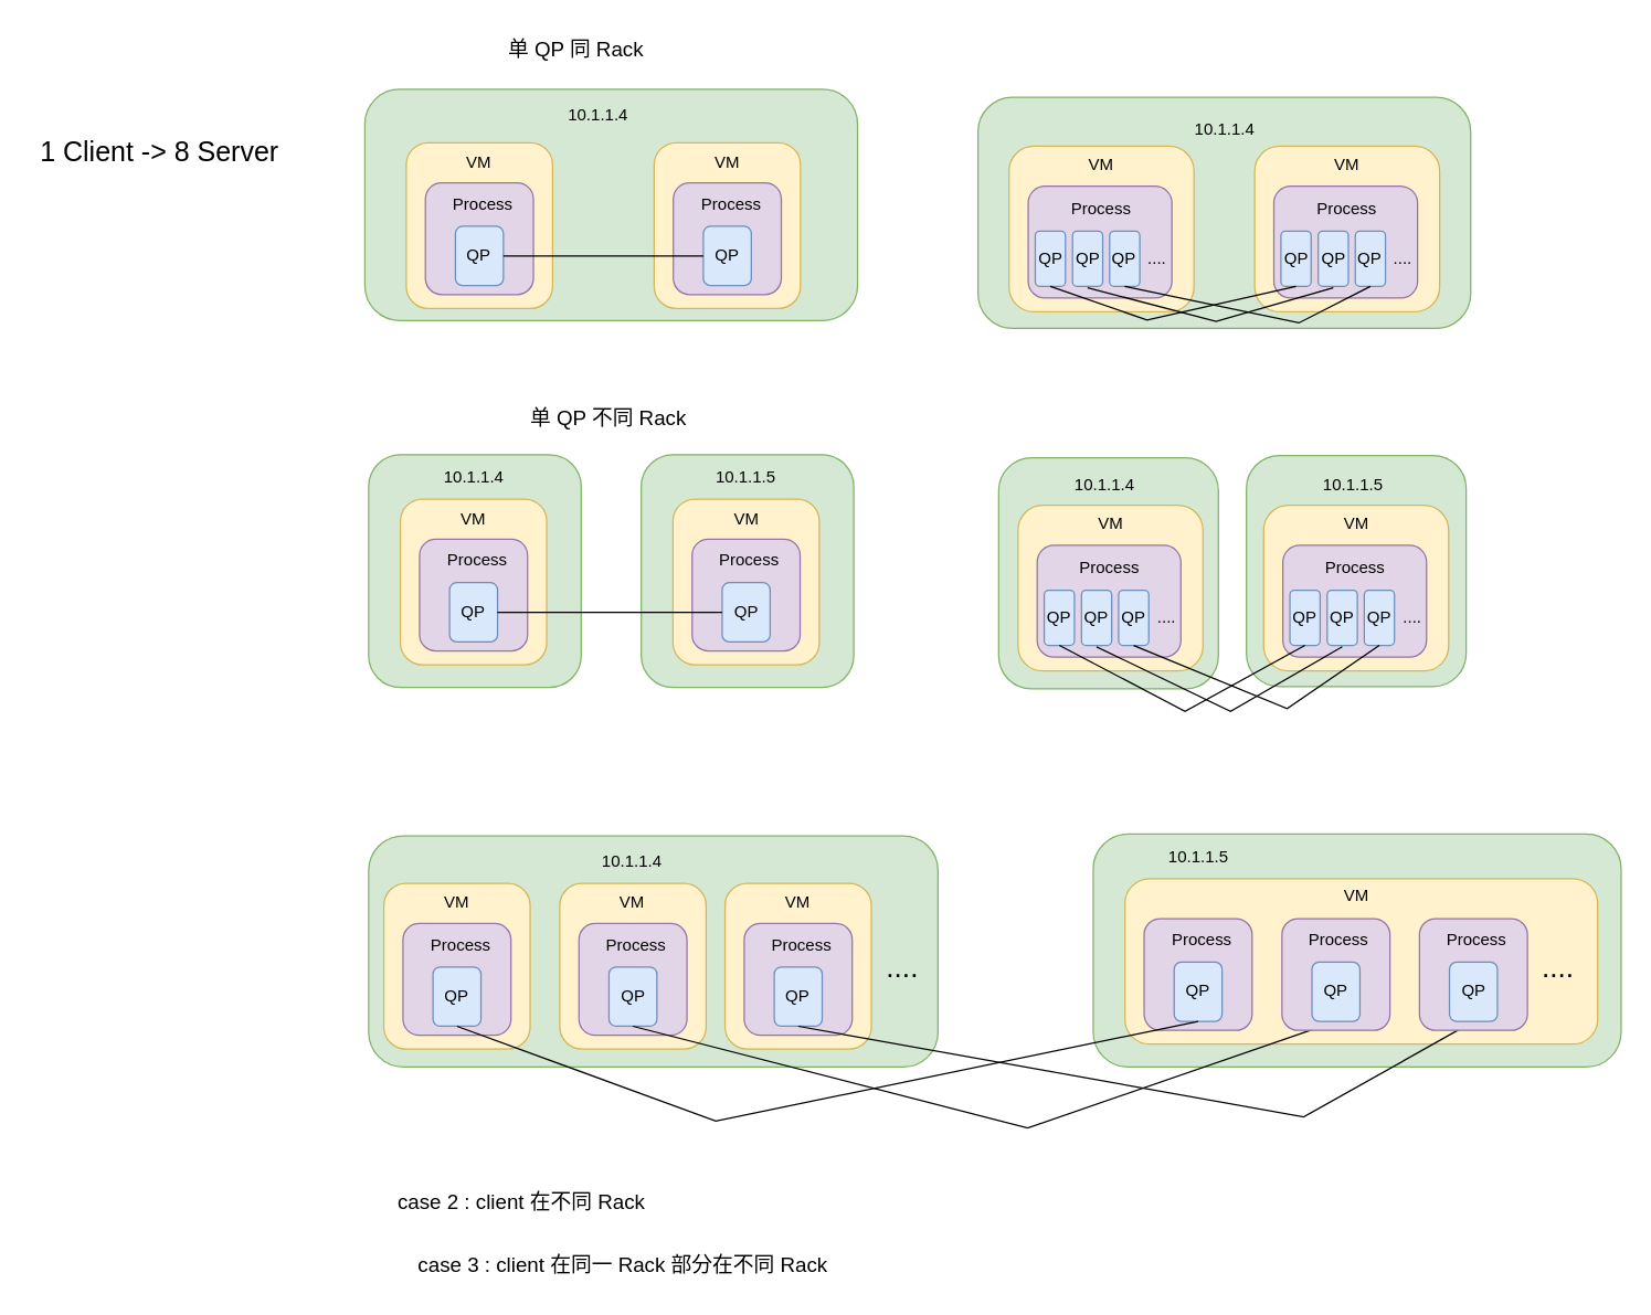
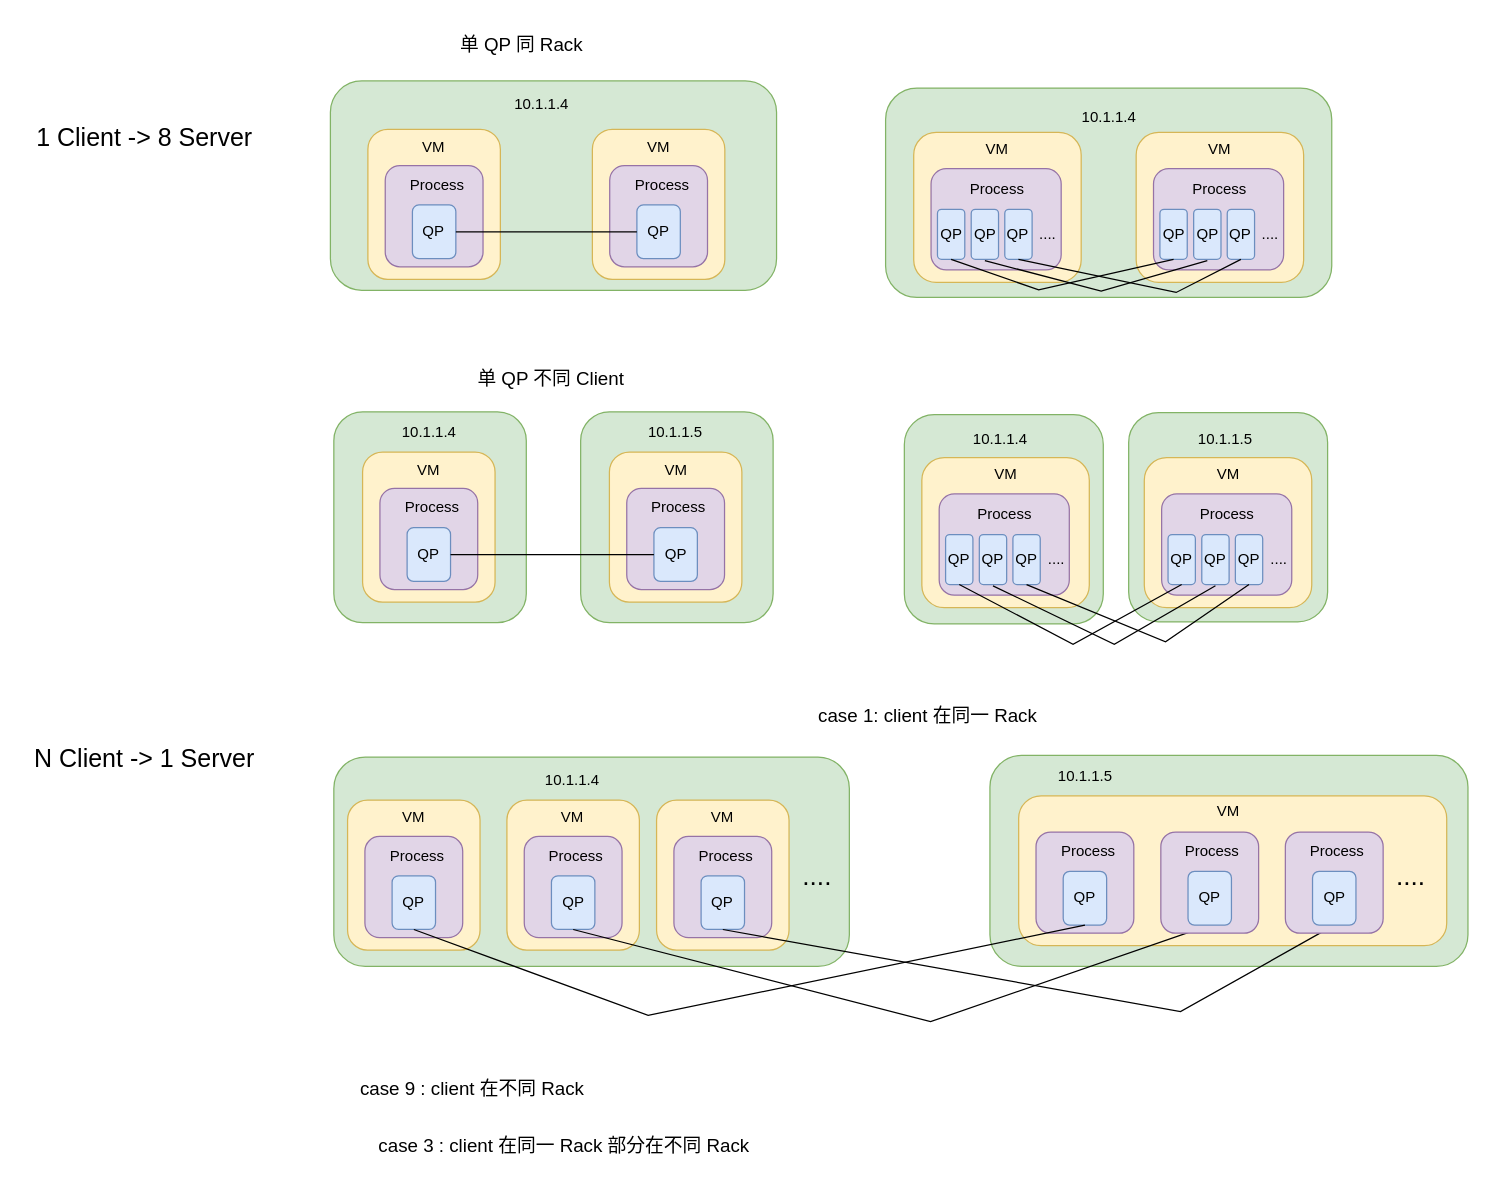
- <mxCell id="55" value="单 QP 不同 Rack" style="text;strokeColor=none;align=center;fillColor=none;html=1;verticalAlign=middle;whiteSpace=wrap;rounded=0;fontSize=15;" vertex="1" parent="1"><mxGeometry x="364.13" y="287" width="153" height="30" as="geometry" /></mxCell>
+ <mxCell id="55" value="单 QP 不同 Client" style="text;strokeColor=none;align=center;fillColor=none;html=1;verticalAlign=middle;whiteSpace=wrap;rounded=0;fontSize=15;" vertex="1" parent="1"><mxGeometry x="364.13" y="287" width="153" height="30" as="geometry" /></mxCell>
+ <mxCell id="94" value="case 1: client 在同一 Rack" style="text;strokeColor=none;align=center;fillColor=none;html=1;verticalAlign=middle;whiteSpace=wrap;rounded=0;fontSize=15;" vertex="1" parent="1"><mxGeometry x="634.12" y="557" width="216" height="30" as="geometry" /></mxCell>
+ <mxCell id="57" value="N Client -&amp;gt; 1 Server&amp;nbsp;" style="text;strokeColor=none;align=center;fillColor=none;html=1;verticalAlign=middle;whiteSpace=wrap;rounded=0;fontSize=20;" vertex="1" parent="1"><mxGeometry x="20.82" y="591" width="194" height="30" as="geometry" /></mxCell>
- <mxCell id="118" value="case 2 : client 在不同 Rack" style="text;strokeColor=none;align=center;fillColor=none;html=1;verticalAlign=middle;whiteSpace=wrap;rounded=0;fontSize=15;" vertex="1" parent="1"><mxGeometry x="280.87" y="855" width="192.5" height="30" as="geometry" /></mxCell>
+ <mxCell id="118" value="case 9 : client 在不同 Rack" style="text;strokeColor=none;align=center;fillColor=none;html=1;verticalAlign=middle;whiteSpace=wrap;rounded=0;fontSize=15;" vertex="1" parent="1"><mxGeometry x="280.87" y="855" width="192.5" height="30" as="geometry" /></mxCell>
